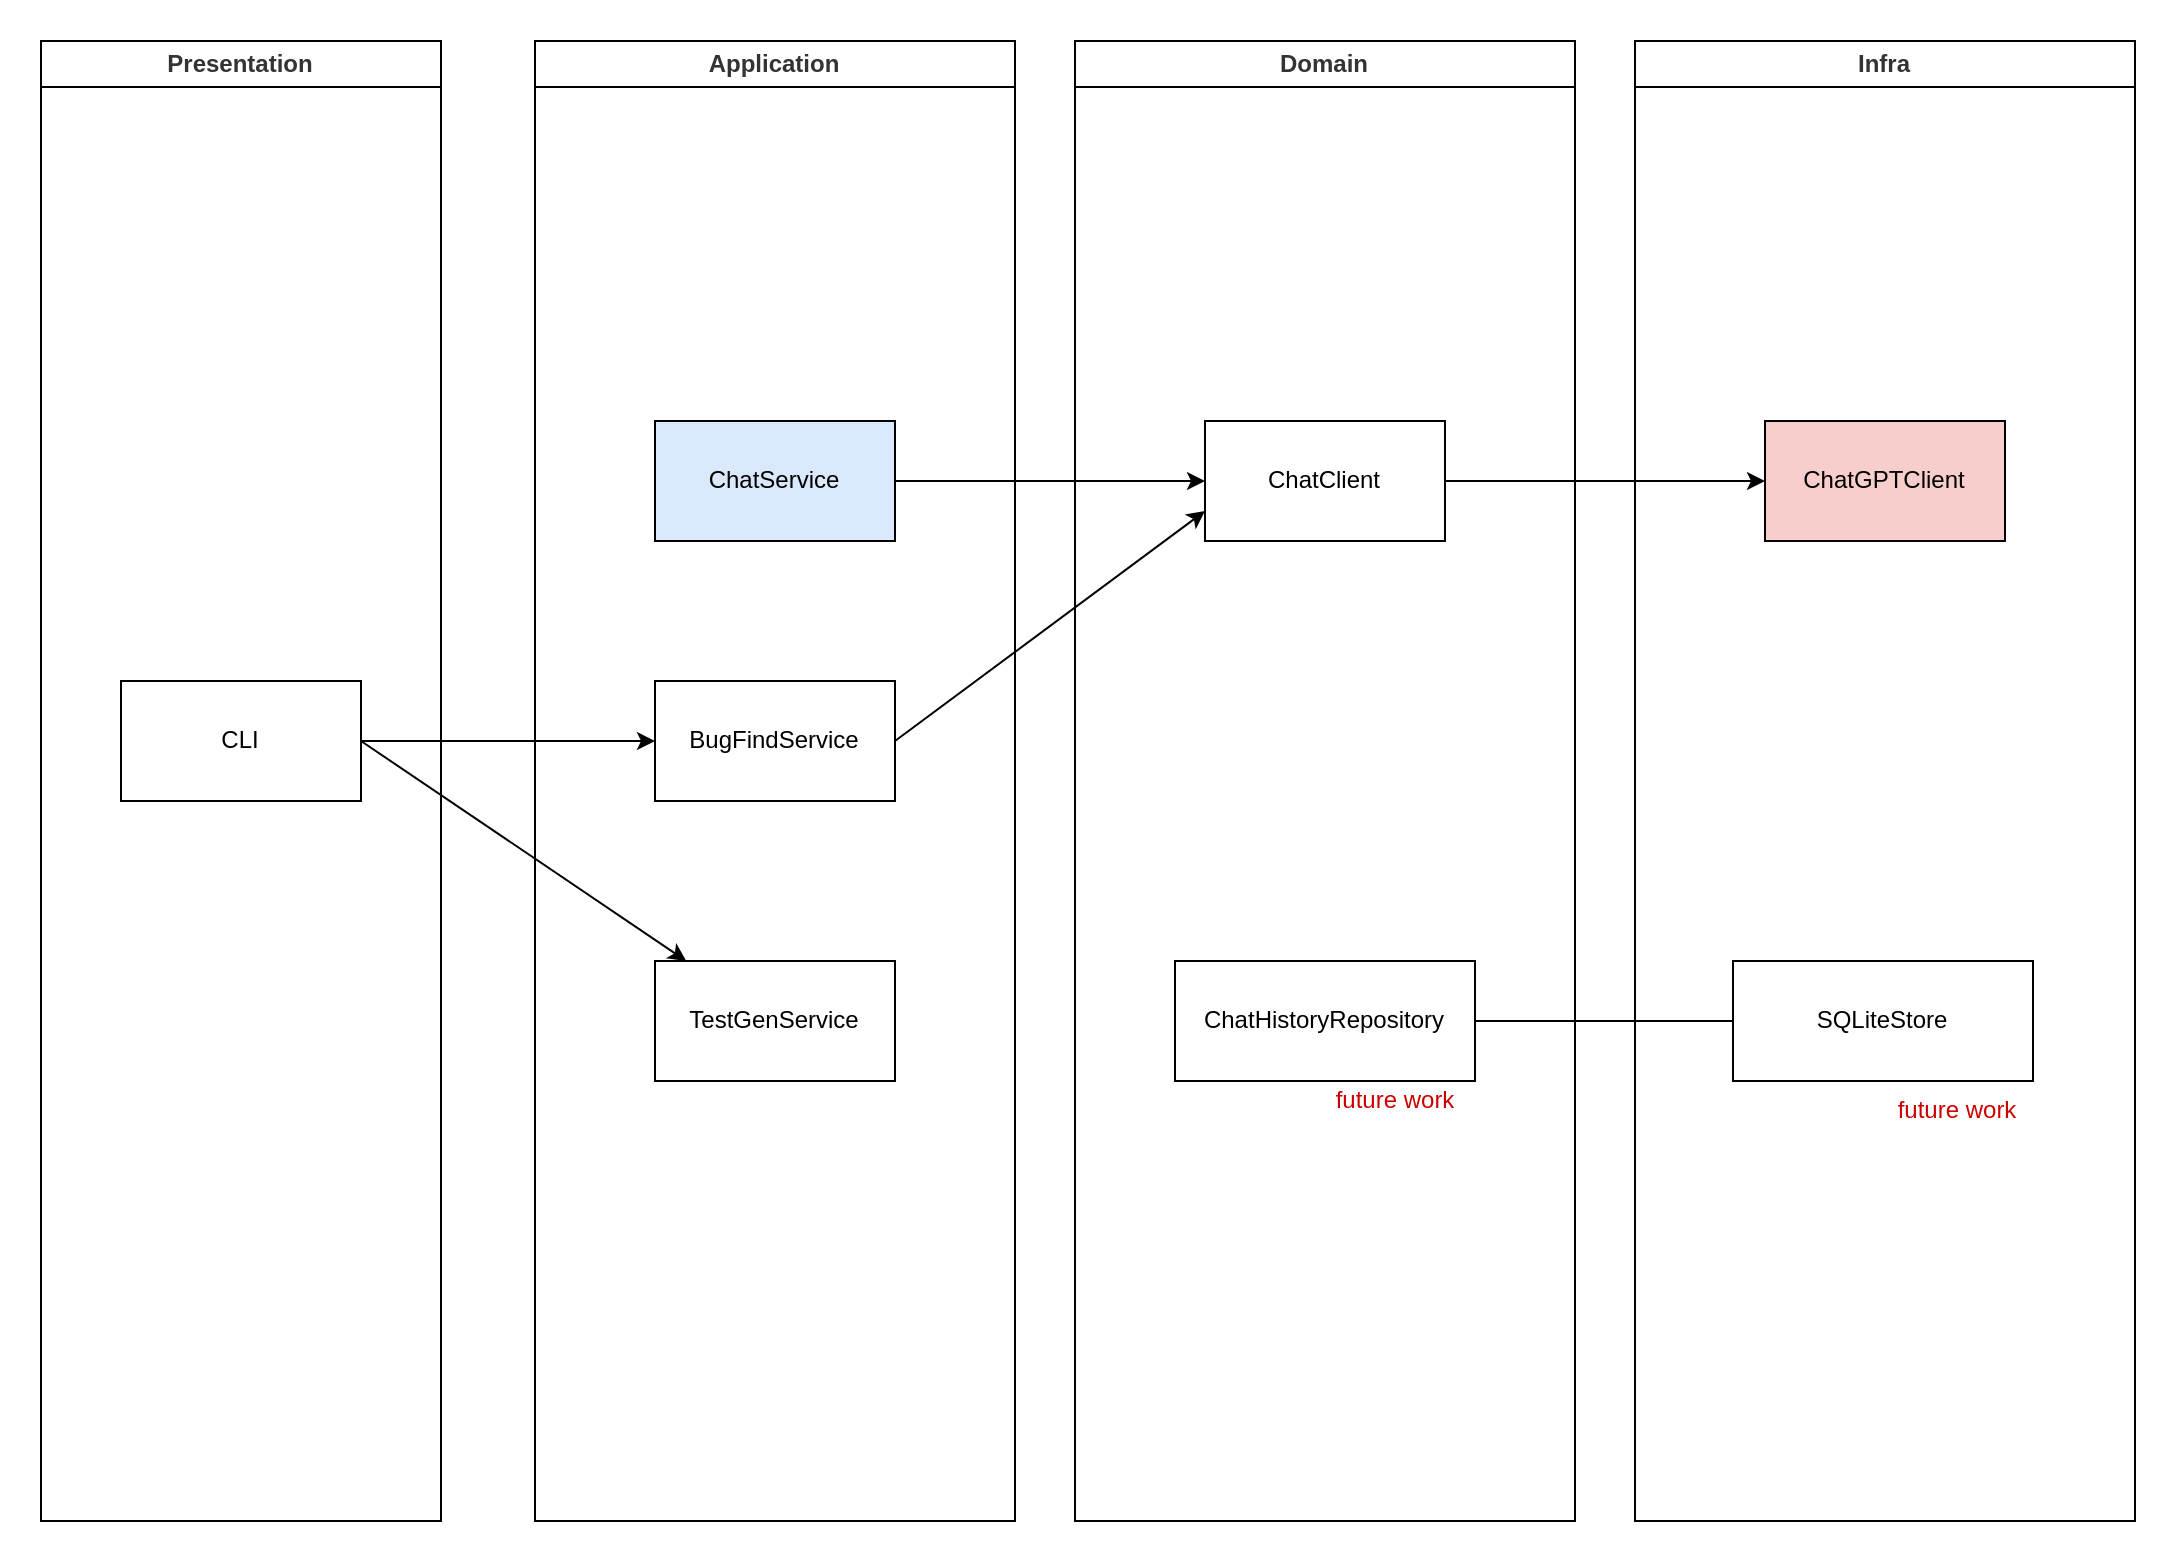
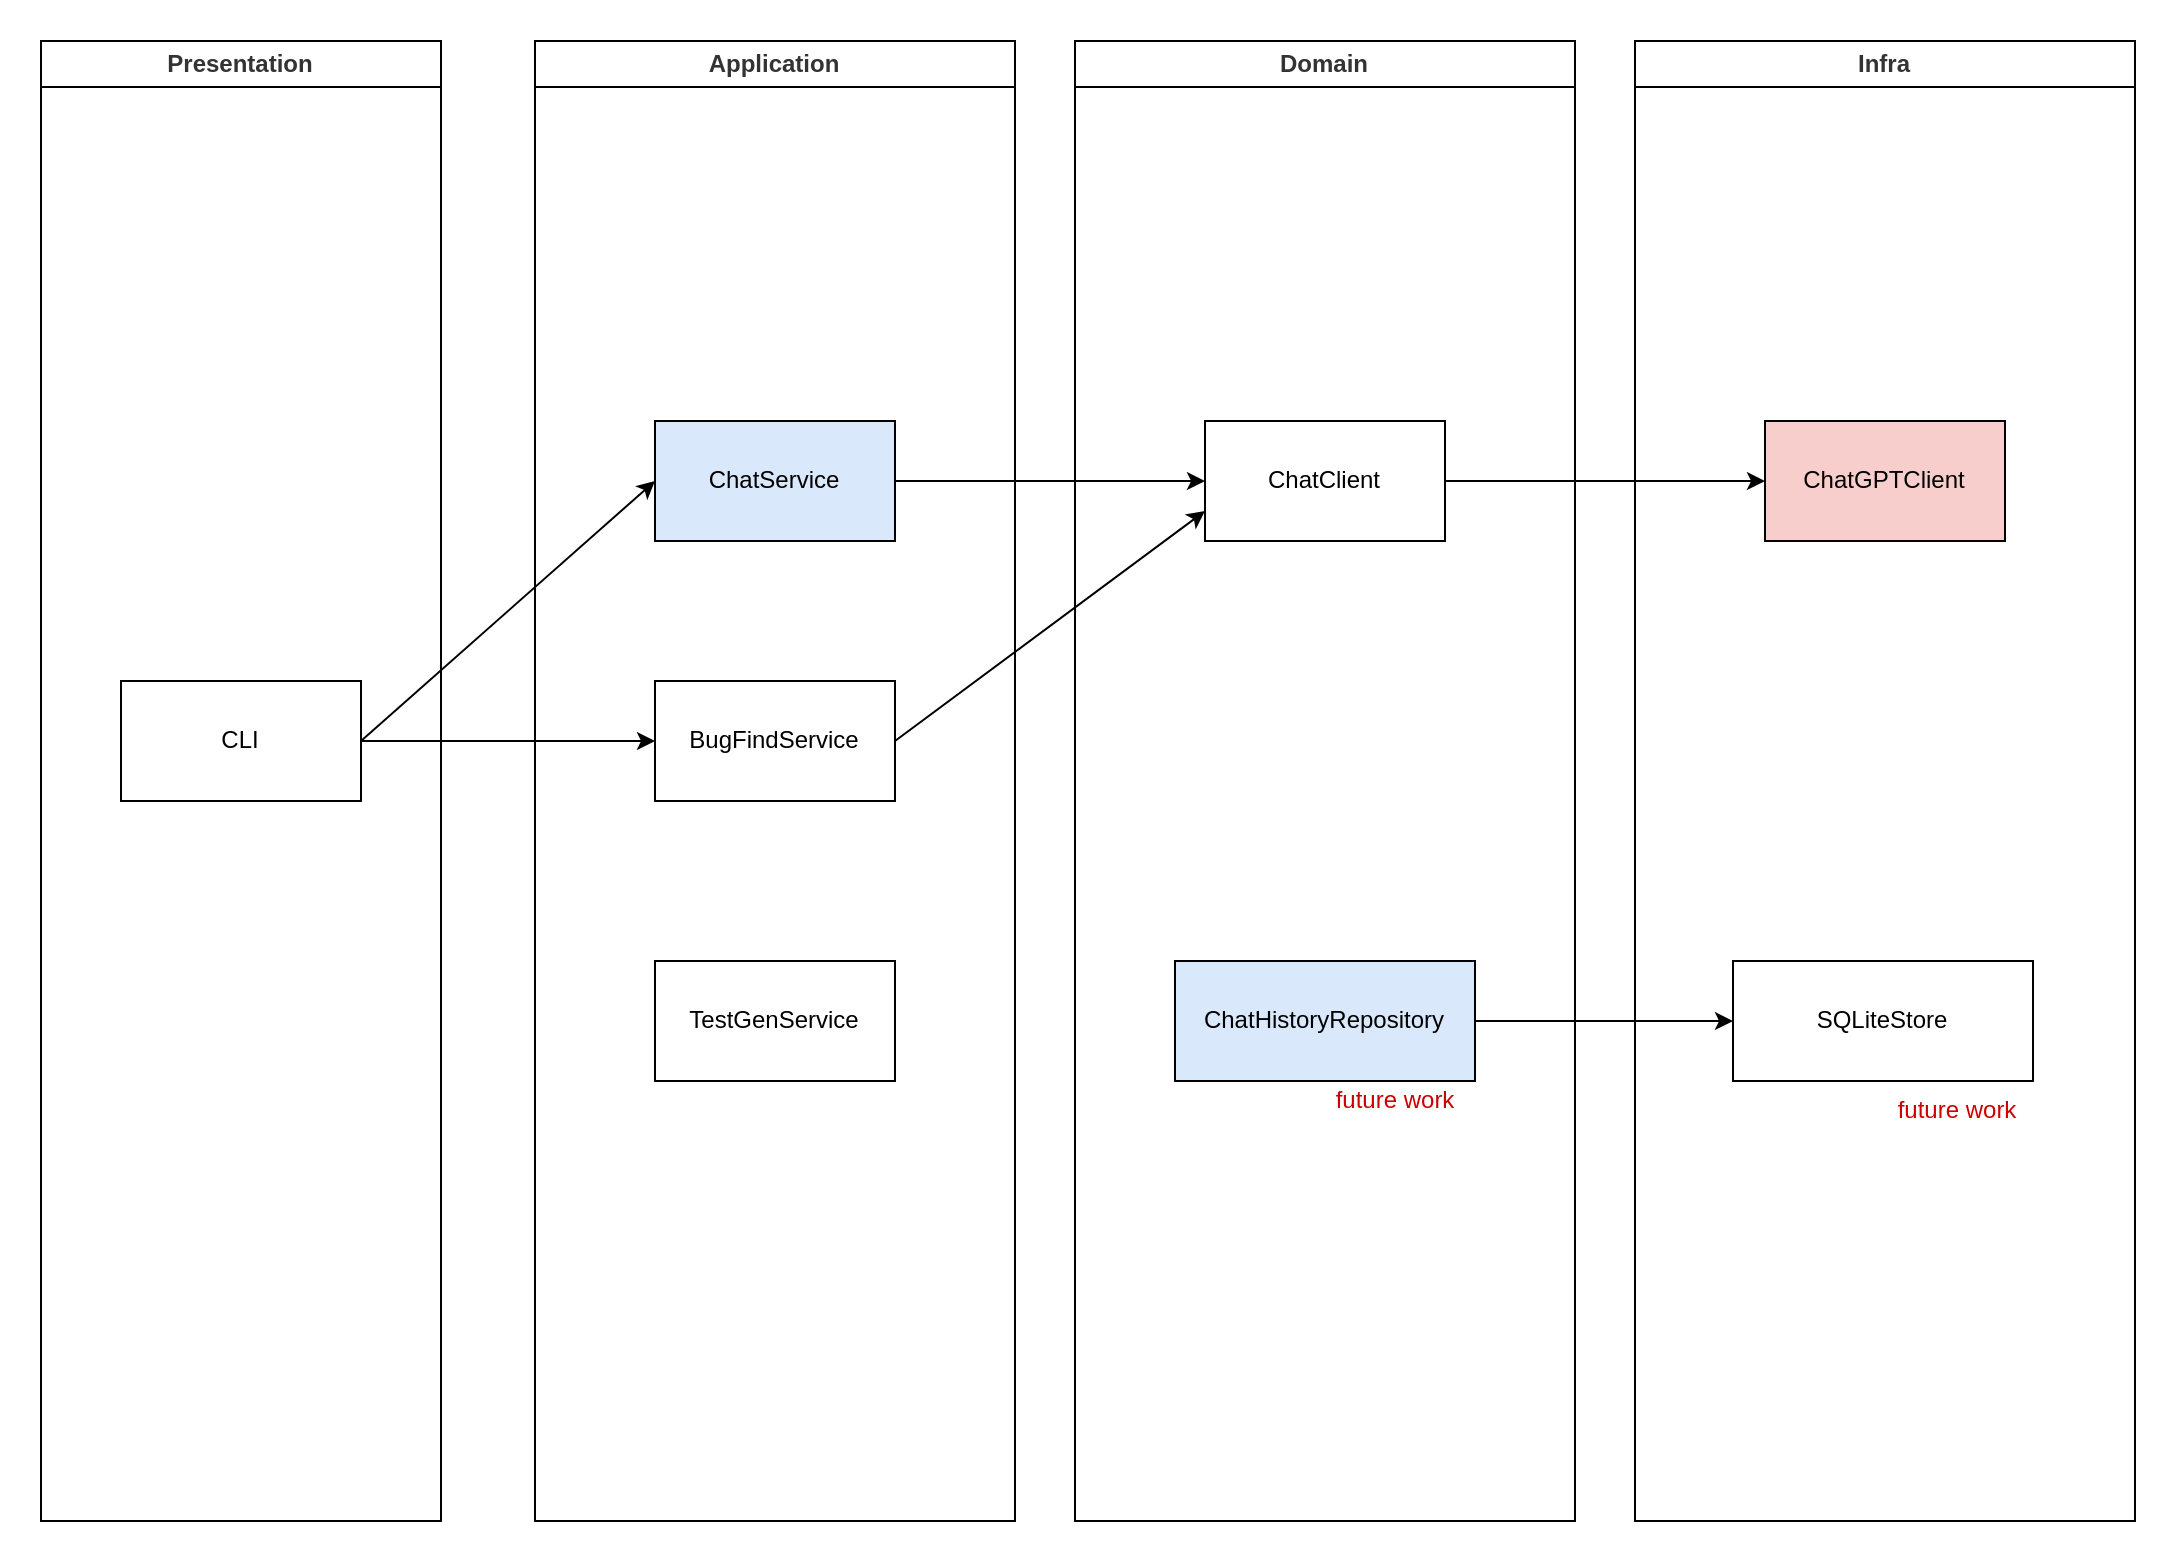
- <mxCell id="18" style="edgeStyle=none;html=1;exitX=1;exitY=0.5;exitDx=0;exitDy=0;fontColor=#333333;" edge="1" parent="1" source="3" target="7"><mxGeometry relative="1" as="geometry" /></mxCell>
+ <mxCell id="18" style="edgeStyle=none;html=1;exitX=1;exitY=0.5;exitDx=0;exitDy=0;entryX=0;entryY=0.5;entryDx=0;entryDy=0;fontColor=#333333;" edge="1" parent="1" source="3" target="5"><mxGeometry relative="1" as="geometry" /></mxCell>
- <mxCell id="11" value="ChatHistoryRepository" style="rounded=0;whiteSpace=wrap;html=1;" vertex="1" parent="10"><mxGeometry width="150" height="60" as="geometry" /></mxCell>
+ <mxCell id="11" value="ChatHistoryRepository" style="rounded=0;whiteSpace=wrap;html=1;fillColor=#dae8fc;" vertex="1" parent="10"><mxGeometry width="150" height="60" as="geometry" /></mxCell>
- <mxCell id="22" style="edgeStyle=none;html=1;exitX=1;exitY=0.5;exitDx=0;exitDy=0;entryX=0;entryY=0.5;entryDx=0;entryDy=0;fontColor=#333333;endArrow=none;" edge="1" parent="1" source="11" target="16"><mxGeometry relative="1" as="geometry" /></mxCell>
+ <mxCell id="22" style="edgeStyle=none;html=1;exitX=1;exitY=0.5;exitDx=0;exitDy=0;entryX=0;entryY=0.5;entryDx=0;entryDy=0;fontColor=#333333;" edge="1" parent="1" source="11" target="16"><mxGeometry relative="1" as="geometry" /></mxCell>
